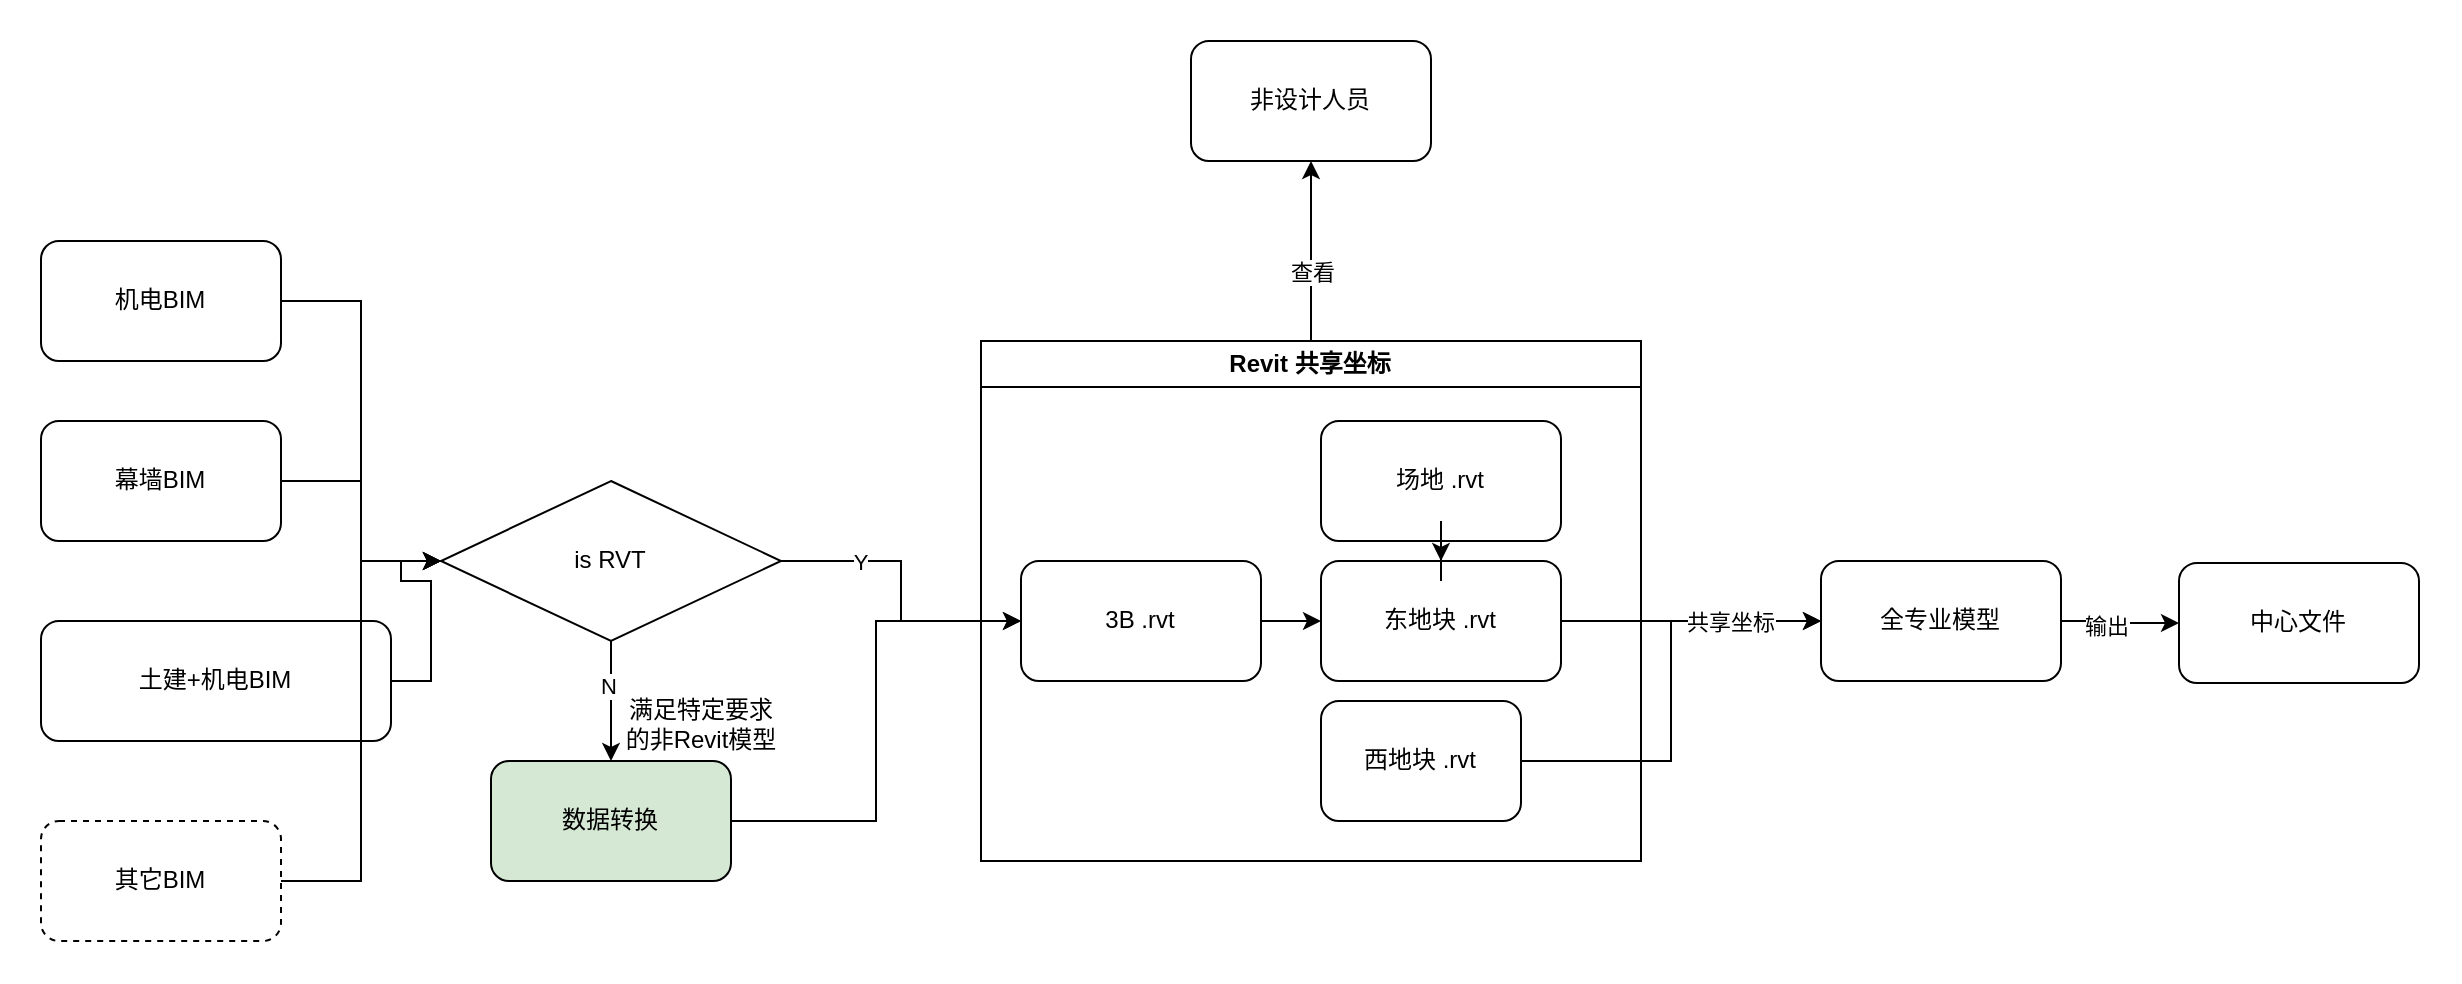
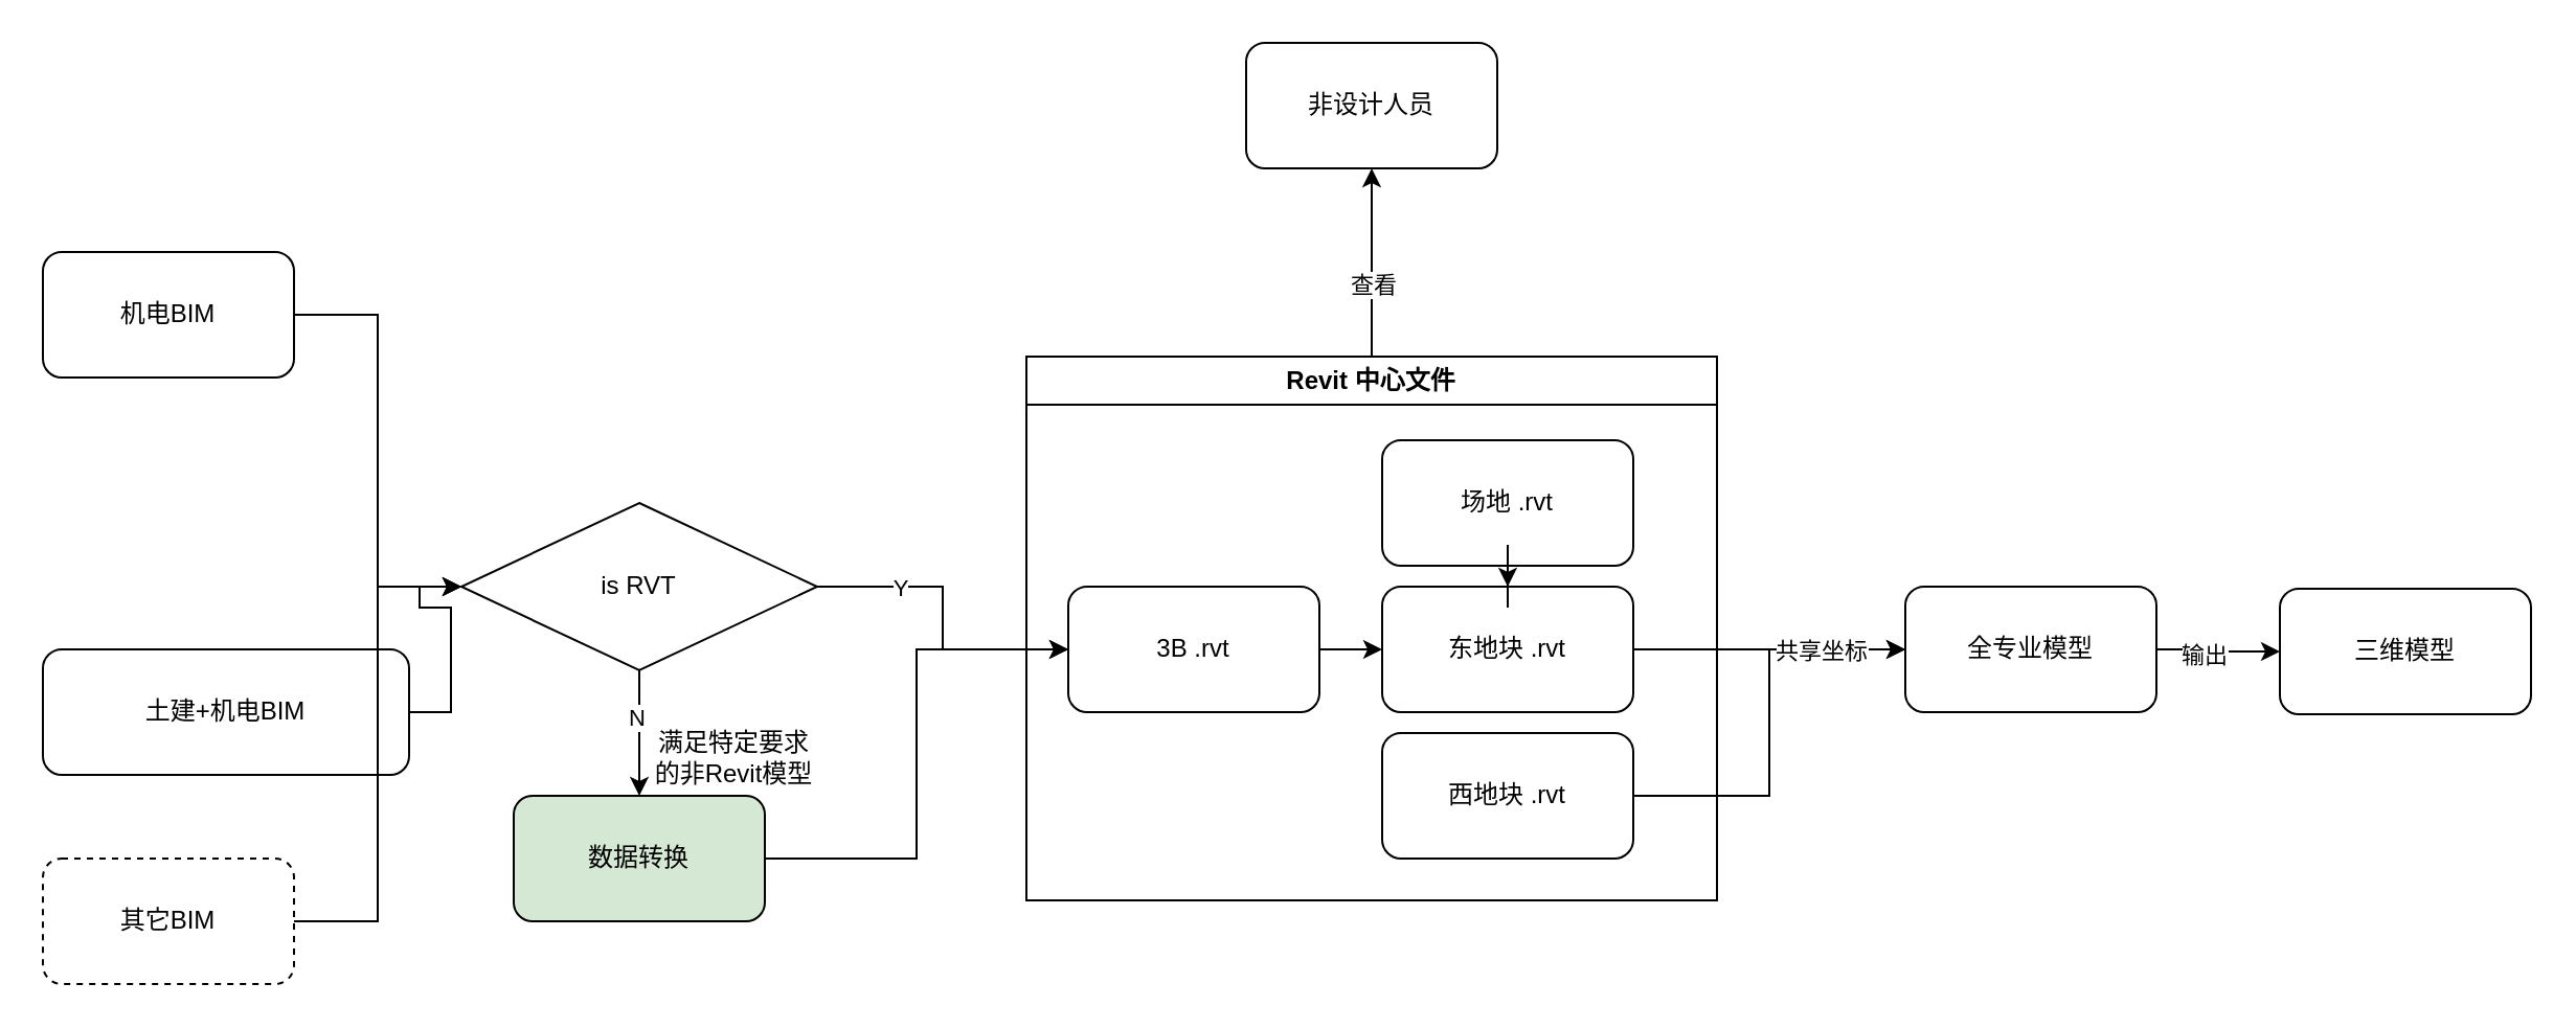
- <mxCell id="4" value="Revit 共享坐标" style="swimlane;whiteSpace=wrap;html=1;" parent="1" vertex="1"><mxGeometry x="490" y="170" width="330" height="260" as="geometry" /></mxCell>
+ <mxCell id="4" value="Revit 中心文件" style="swimlane;whiteSpace=wrap;html=1;" parent="1" vertex="1"><mxGeometry x="490" y="170" width="330" height="260" as="geometry" /></mxCell>
- <mxCell id="13" value="幕墙BIM" style="rounded=1;whiteSpace=wrap;html=1;" parent="1" vertex="1"><mxGeometry x="20" y="210" width="120" height="60" as="geometry" /></mxCell>
- <mxCell id="12" style="edgeStyle=orthogonalEdgeStyle;rounded=0;orthogonalLoop=1;jettySize=auto;html=1;entryX=0;entryY=0.5;entryDx=0;entryDy=0;" parent="1" source="13" target="22" edge="1"><mxGeometry relative="1" as="geometry" /></mxCell>
- <mxCell id="33" value="中心文件" style="rounded=1;whiteSpace=wrap;html=1;" parent="1" vertex="1"><mxGeometry x="1089" y="281" width="120" height="60" as="geometry" /></mxCell>
+ <mxCell id="33" value="三维模型" style="rounded=1;whiteSpace=wrap;html=1;" parent="1" vertex="1"><mxGeometry x="1089" y="281" width="120" height="60" as="geometry" /></mxCell>
- <mxCell id="7" value="西地块 .rvt" style="rounded=1;whiteSpace=wrap;html=1;" parent="4" vertex="1"><mxGeometry x="170" y="180" width="100" height="60" as="geometry" /></mxCell>
+ <mxCell id="7" value="西地块 .rvt" style="rounded=1;whiteSpace=wrap;html=1;" parent="4" vertex="1"><mxGeometry x="170" y="180" width="120" height="60" as="geometry" /></mxCell>
